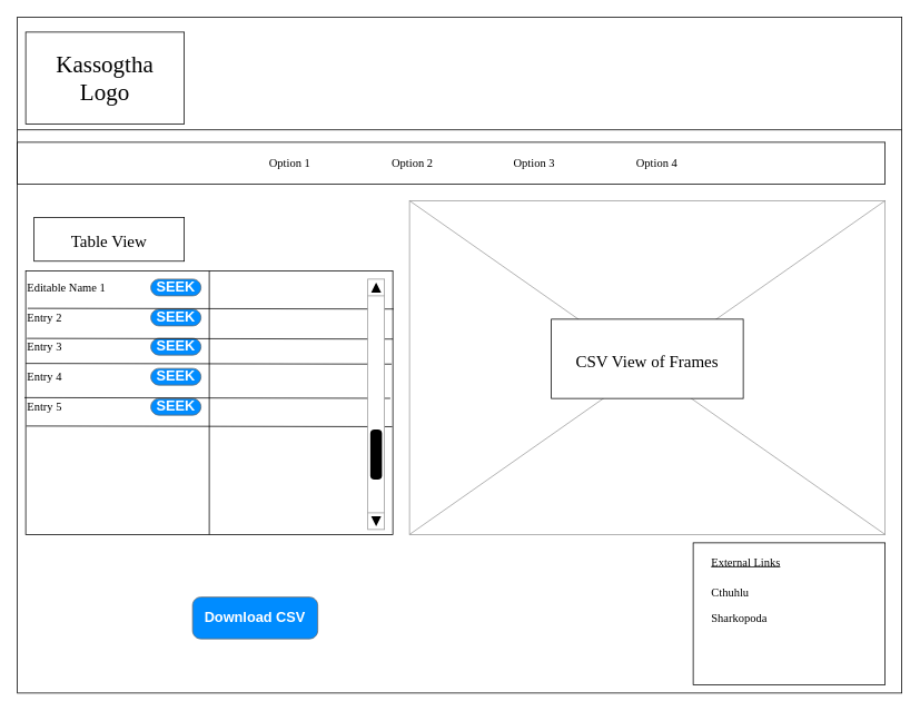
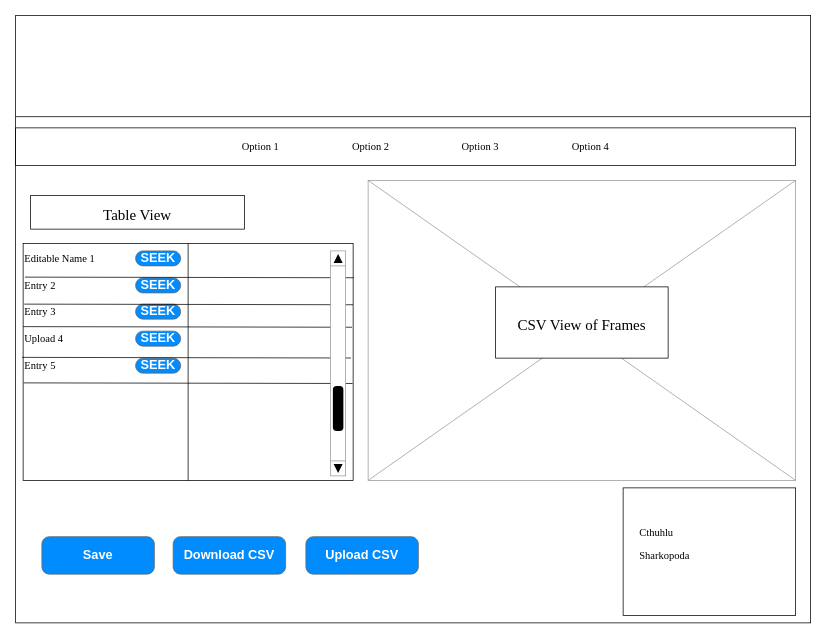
- <mxCell id="3" value="Kassogtha&lt;br&gt;Logo" style="whiteSpace=wrap;html=1;rounded=0;shadow=0;labelBackgroundColor=none;strokeWidth=1;fontFamily=Verdana;fontSize=28;align=center;comic=0;" parent="1" vertex="1"><mxGeometry x="30" y="38" width="190" height="110" as="geometry" /></mxCell>
- <mxCell id="19" value="&lt;font style=&quot;font-size: 20px&quot;&gt;Table View&lt;/font&gt;" style="whiteSpace=wrap;html=1;rounded=0;shadow=0;labelBackgroundColor=none;strokeWidth=1;fontFamily=Verdana;fontSize=28;align=center;comic=0;" parent="1" vertex="1"><mxGeometry x="40" y="260" width="180" height="52.5" as="geometry" /></mxCell>
+ <mxCell id="19" value="&lt;font style=&quot;font-size: 20px&quot;&gt;Table View&lt;/font&gt;" style="whiteSpace=wrap;html=1;rounded=0;shadow=0;labelBackgroundColor=none;strokeWidth=1;fontFamily=Verdana;fontSize=28;align=center;comic=0;" parent="1" vertex="1"><mxGeometry x="40" y="260" width="285" height="45" as="geometry" /></mxCell>
- <mxCell id="16" value="Entry&amp;nbsp;4" style="text;html=1;points=[];align=left;verticalAlign=top;spacingTop=-4;fontSize=14;fontFamily=Verdana;comic=0;" parent="1" vertex="1"><mxGeometry x="30" y="441" width="170" height="20" as="geometry" /></mxCell>
+ <mxCell id="16" value="Upload&amp;nbsp;4" style="text;html=1;points=[];align=left;verticalAlign=top;spacingTop=-4;fontSize=14;fontFamily=Verdana;comic=0;" parent="1" vertex="1"><mxGeometry x="30" y="441" width="170" height="20" as="geometry" /></mxCell>
- <mxCell id="18" value="&lt;u&gt;External Links&lt;/u&gt;" style="text;html=1;points=[];align=left;verticalAlign=top;spacingTop=-4;fontSize=14;fontFamily=Verdana;comic=0;" parent="1" vertex="1"><mxGeometry x="850" y="663" width="170" height="20" as="geometry" /></mxCell>
+ <mxCell id="20" value="Save" style="strokeWidth=1;shadow=0;dashed=0;align=center;html=1;shape=mxgraph.mockup.buttons.button;strokeColor=#666666;fontColor=#ffffff;mainText=;buttonStyle=round;fontSize=17;fontStyle=1;fillColor=#008cff;whiteSpace=wrap;comic=0;" parent="1" vertex="1"><mxGeometry x="55" y="715" width="150" height="50" as="geometry" /></mxCell>
+ <mxCell id="25" value="Upload CSV" style="strokeWidth=1;shadow=0;dashed=0;align=center;html=1;shape=mxgraph.mockup.buttons.button;strokeColor=#666666;fontColor=#ffffff;mainText=;buttonStyle=round;fontSize=17;fontStyle=1;fillColor=#008cff;whiteSpace=wrap;comic=0;" vertex="1" parent="1"><mxGeometry x="407" y="715" width="150" height="50" as="geometry" /></mxCell>
